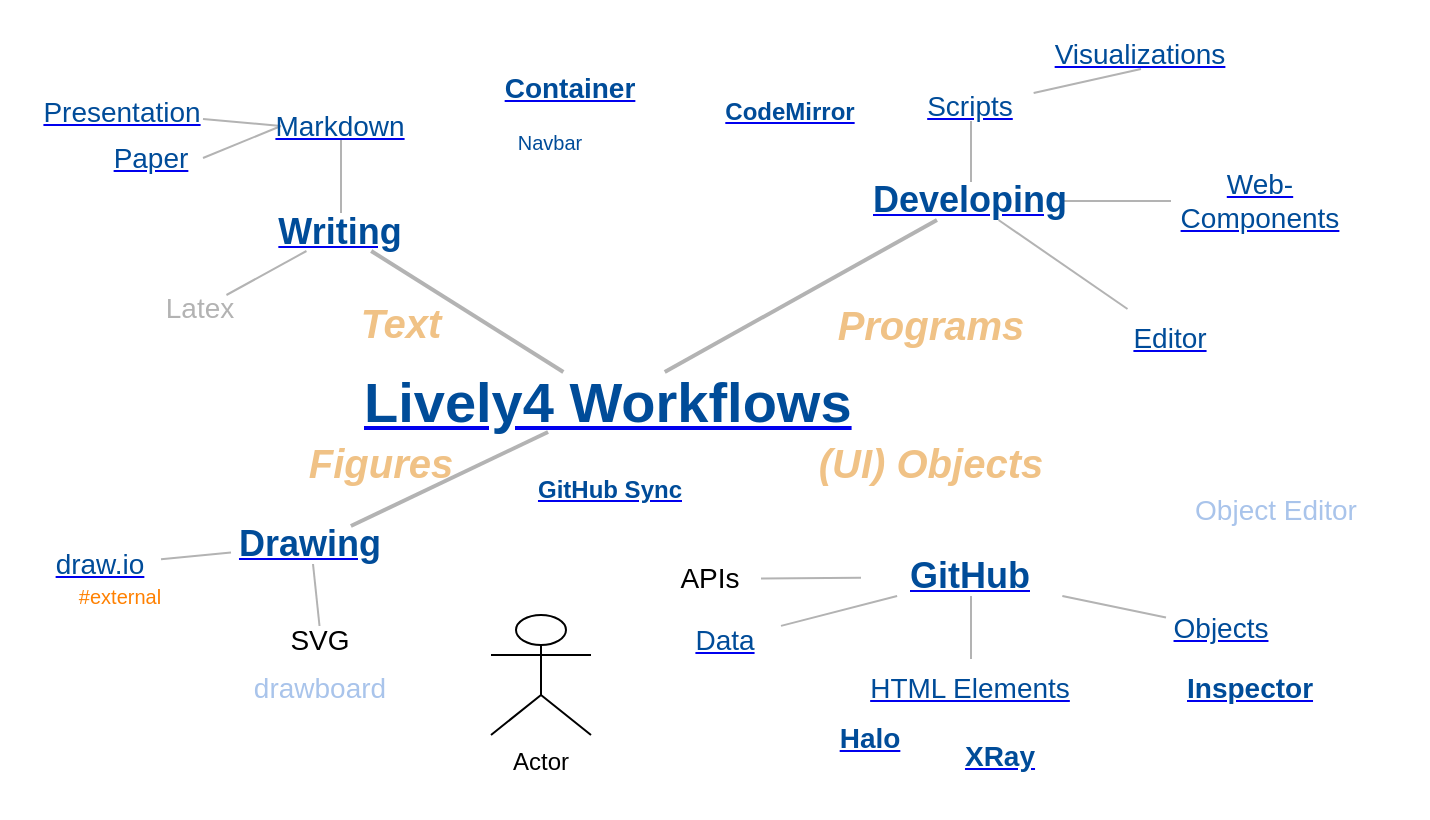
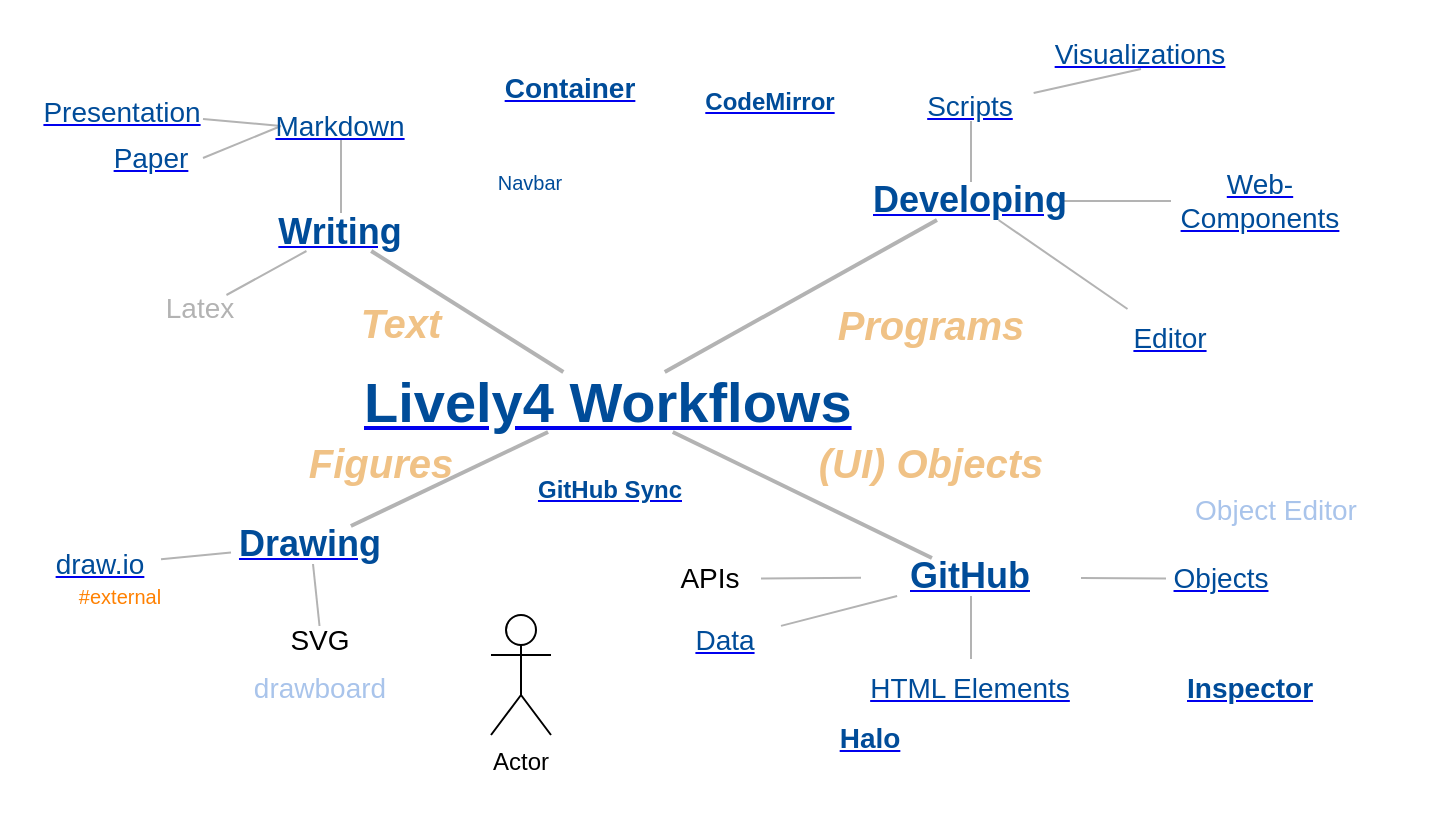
- <mxCell id="35" value="&lt;a href=&quot;../tools/codemirror.md&quot;&gt;&lt;font color=&quot;#004c99&quot;&gt;CodeMirror&lt;/font&gt;&lt;/a&gt;" style="text;html=1;strokeColor=none;fillColor=none;align=center;verticalAlign=middle;whiteSpace=wrap;rounded=0;fontSize=12;fontColor=#004C99;fontStyle=1;" parent="1" vertex="1"><mxGeometry x="350" y="46" width="90" height="19" as="geometry" /></mxCell>
+ <mxCell id="35" value="&lt;a href=&quot;../tools/codemirror.md&quot;&gt;&lt;font color=&quot;#004c99&quot;&gt;CodeMirror&lt;/font&gt;&lt;/a&gt;" style="text;html=1;strokeColor=none;fillColor=none;align=center;verticalAlign=middle;whiteSpace=wrap;rounded=0;fontSize=12;fontColor=#004C99;fontStyle=1;" parent="1" vertex="1"><mxGeometry x="340" y="41" width="90" height="19" as="geometry" /></mxCell>
- <mxCell id="34" value="&lt;font style=&quot;font-size: 10px ; font-weight: normal&quot;&gt;Navbar&lt;/font&gt;" style="text;html=1;strokeColor=none;fillColor=none;align=center;verticalAlign=middle;whiteSpace=wrap;rounded=0;fontSize=14;fontColor=#004C99;fontStyle=1;" parent="1" vertex="1"><mxGeometry x="230" y="60" width="90" height="19" as="geometry" /></mxCell>
+ <mxCell id="34" value="&lt;font style=&quot;font-size: 10px ; font-weight: normal&quot;&gt;Navbar&lt;/font&gt;" style="text;html=1;strokeColor=none;fillColor=none;align=center;verticalAlign=middle;whiteSpace=wrap;rounded=0;fontSize=14;fontColor=#004C99;fontStyle=1;" parent="1" vertex="1"><mxGeometry x="220" y="80" width="90" height="19" as="geometry" /></mxCell>
+ <mxCell id="2" style="edgeStyle=none;orthogonalLoop=1;jettySize=auto;html=1;endArrow=none;fontSize=18;fontColor=#808080;strokeWidth=2;strokeColor=#B3B3B3;" parent="1" source="4" target="6" edge="1"><mxGeometry relative="1" as="geometry" /></mxCell>
- <mxCell id="7" value="&lt;a href=&quot;../workflows/objects.md&quot;&gt;&lt;font color=&quot;#004c99&quot;&gt;Objects&lt;/font&gt;&lt;/a&gt;" style="text;html=1;strokeColor=none;fillColor=none;align=center;verticalAlign=middle;whiteSpace=wrap;rounded=0;fontSize=14;" parent="1" vertex="1"><mxGeometry x="582.5" y="304.5" width="55" height="19" as="geometry" /></mxCell>
+ <mxCell id="7" value="&lt;a href=&quot;../workflows/objects.md&quot;&gt;&lt;font color=&quot;#004c99&quot;&gt;Objects&lt;/font&gt;&lt;/a&gt;" style="text;html=1;strokeColor=none;fillColor=none;align=center;verticalAlign=middle;whiteSpace=wrap;rounded=0;fontSize=14;" parent="1" vertex="1"><mxGeometry x="582.5" y="279.5" width="55" height="19" as="geometry" /></mxCell>
- <mxCell id="53" value="Actor" style="shape=umlActor;verticalLabelPosition=bottom;labelBackgroundColor=#ffffff;verticalAlign=top;html=1;outlineConnect=0;" vertex="1" parent="1"><mxGeometry x="245" y="307" width="50" height="60" as="geometry" /></mxCell>
+ <mxCell id="53" value="Actor" style="shape=umlActor;verticalLabelPosition=bottom;labelBackgroundColor=#ffffff;verticalAlign=top;html=1;outlineConnect=0;" vertex="1" parent="1"><mxGeometry x="245" y="307" width="30" height="60" as="geometry" /></mxCell>
- <mxCell id="47" value="&lt;a href=&quot;../tools/xray.md&quot;&gt;&lt;font color=&quot;#004c99&quot;&gt;XRay&lt;/font&gt;&lt;/a&gt;" style="text;html=1;strokeColor=none;fillColor=none;align=center;verticalAlign=middle;whiteSpace=wrap;rounded=0;fontSize=14;fontColor=#004C99;fontStyle=1;" parent="1" vertex="1"><mxGeometry x="470" y="368.5" width="60" height="19" as="geometry" /></mxCell>
